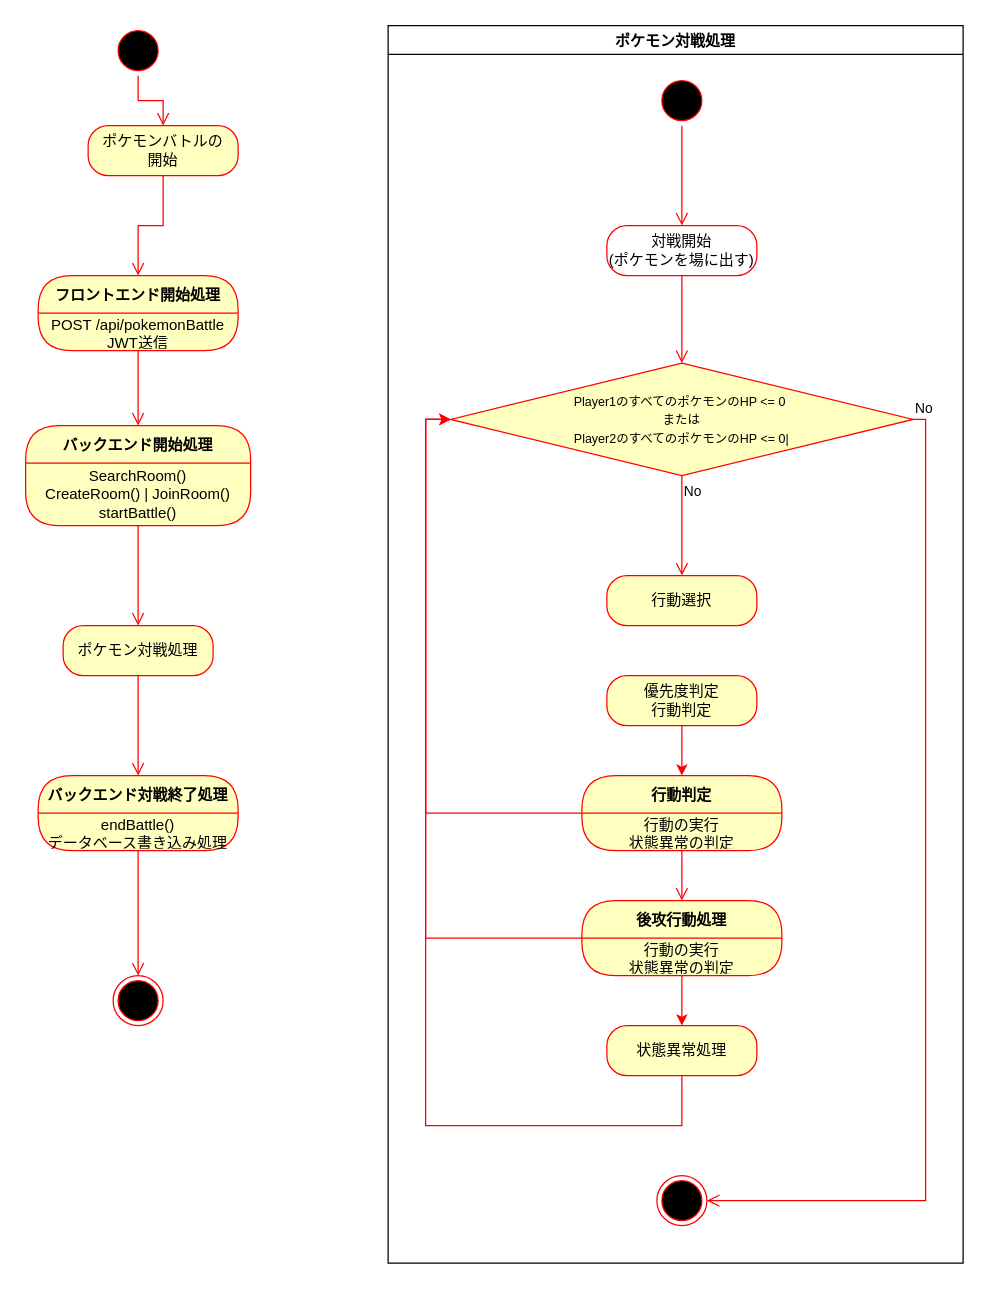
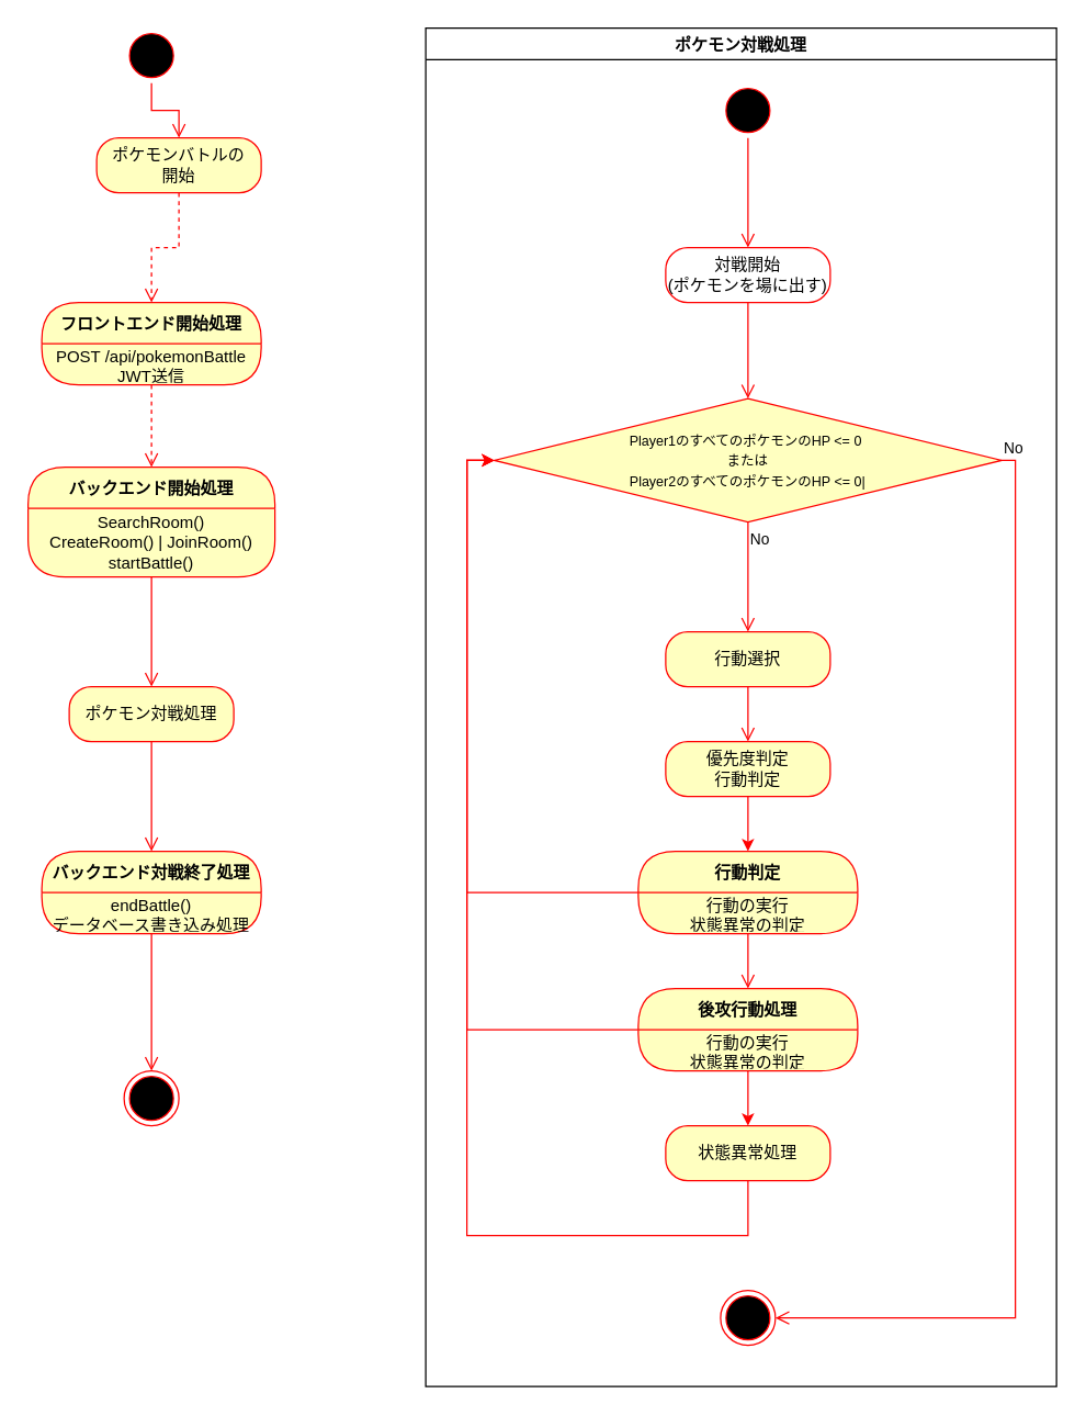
- <mxCell id="13" value="" style="edgeStyle=orthogonalEdgeStyle;html=1;verticalAlign=bottom;endArrow=open;endSize=8;strokeColor=#ff0000;rounded=0;exitX=0.5;exitY=1;exitDx=0;exitDy=0;" parent="1" source="5" target="6" edge="1"><mxGeometry relative="1" as="geometry"><mxPoint x="109.55" y="210" as="targetPoint" /><mxPoint x="109.55" y="150" as="sourcePoint" /></mxGeometry></mxCell>
+ <mxCell id="13" value="" style="edgeStyle=orthogonalEdgeStyle;html=1;verticalAlign=bottom;endArrow=open;endSize=8;strokeColor=#ff0000;rounded=0;exitX=0.5;exitY=1;exitDx=0;exitDy=0;dashed=1;" parent="1" source="5" target="6" edge="1"><mxGeometry relative="1" as="geometry"><mxPoint x="109.55" y="210" as="targetPoint" /><mxPoint x="109.55" y="150" as="sourcePoint" /></mxGeometry></mxCell>
- <mxCell id="8" value="" style="edgeStyle=orthogonalEdgeStyle;html=1;verticalAlign=bottom;endArrow=open;endSize=8;strokeColor=#ff0000;rounded=0;entryX=0.5;entryY=0;entryDx=0;entryDy=0;" parent="1" source="6" target="9" edge="1"><mxGeometry relative="1" as="geometry"><mxPoint x="110" y="340" as="targetPoint" /></mxGeometry></mxCell>
+ <mxCell id="8" value="" style="edgeStyle=orthogonalEdgeStyle;html=1;verticalAlign=bottom;endArrow=open;endSize=8;strokeColor=#ff0000;rounded=0;entryX=0.5;entryY=0;entryDx=0;entryDy=0;dashed=1;" parent="1" source="6" target="9" edge="1"><mxGeometry relative="1" as="geometry"><mxPoint x="110" y="340" as="targetPoint" /></mxGeometry></mxCell>
+ <mxCell id="27" value="" style="edgeStyle=orthogonalEdgeStyle;html=1;verticalAlign=bottom;endArrow=open;endSize=8;strokeColor=#ff0000;rounded=0;entryX=0.5;entryY=0;entryDx=0;entryDy=0;" parent="18" source="26" target="29" edge="1"><mxGeometry relative="1" as="geometry"><mxPoint x="235" y="540" as="targetPoint" /></mxGeometry></mxCell>
